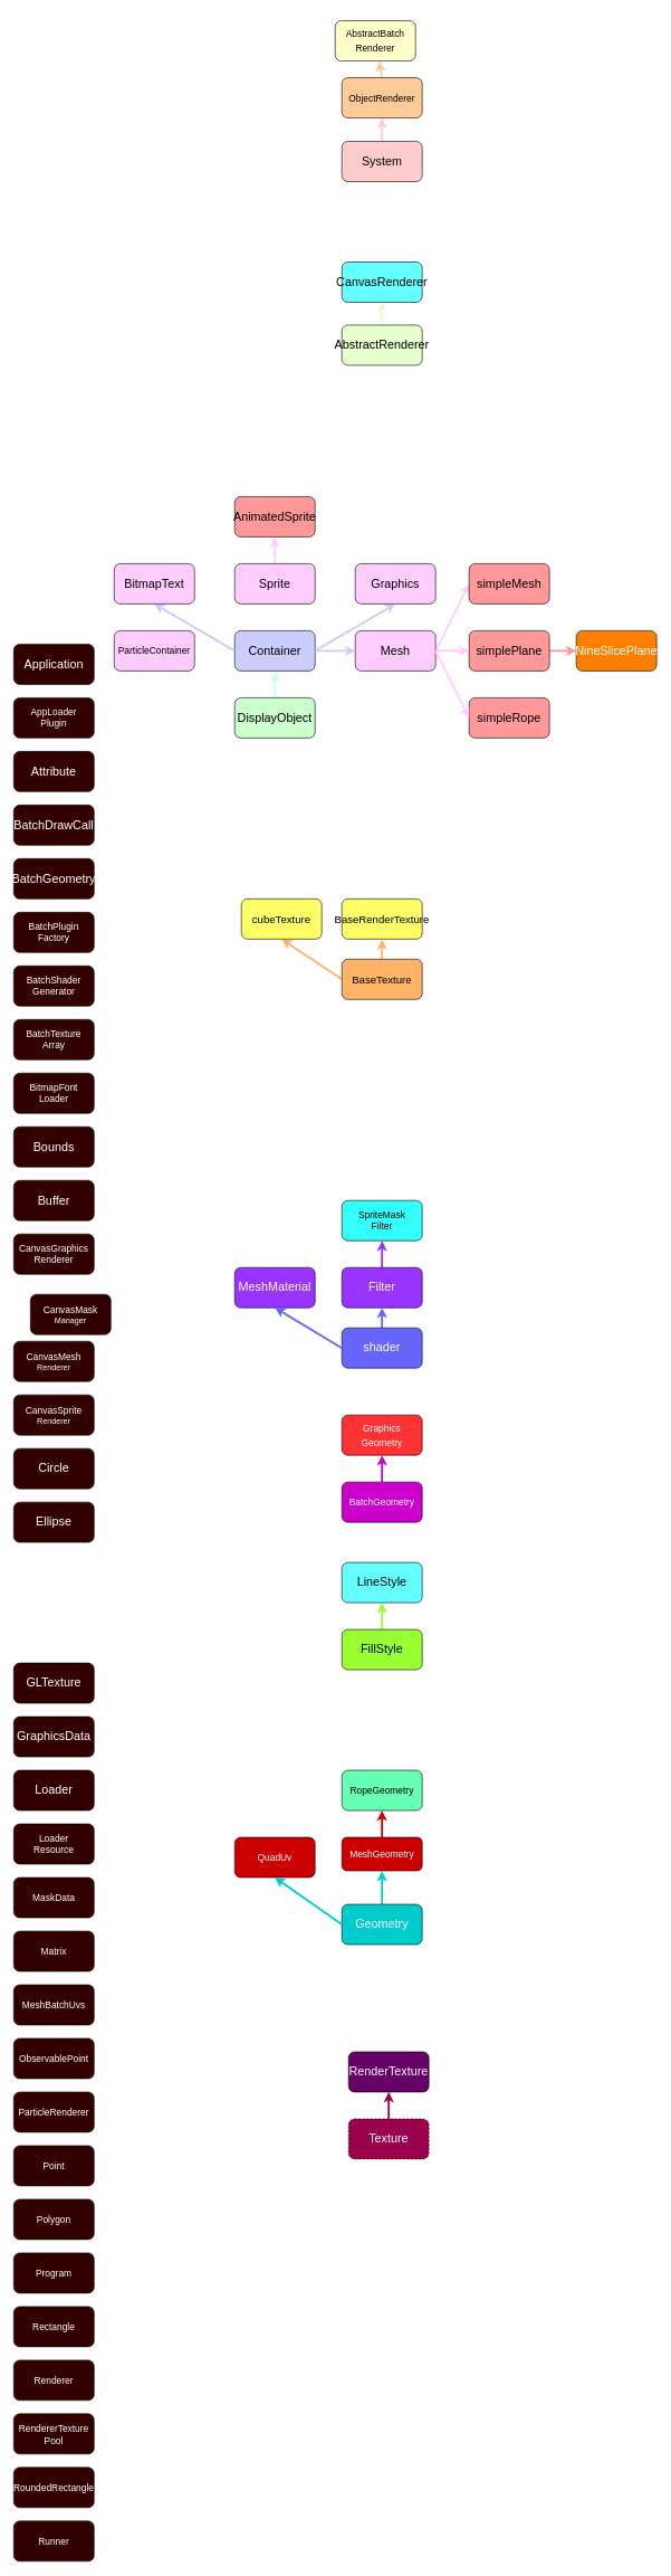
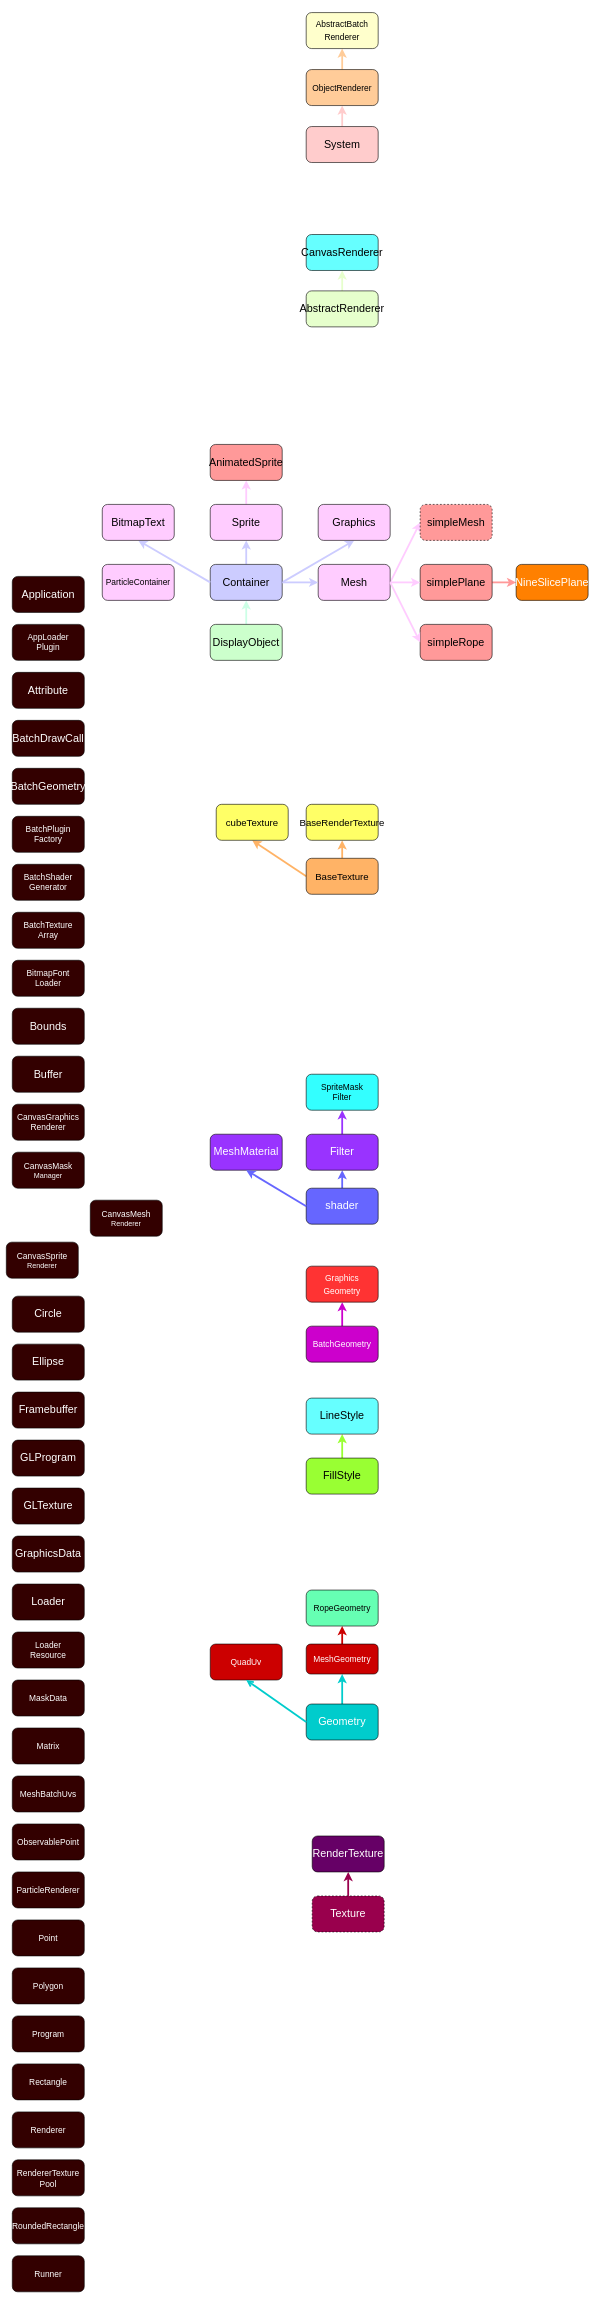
- <mxCell id="6" value="&lt;font style=&quot;font-size: 14px&quot;&gt;AbstractBatch&lt;br&gt;Renderer&lt;/font&gt;" style="rounded=1;whiteSpace=wrap;html=1;fillColor=#FFFFCC;gradientColor=none;fontSize=18;" vertex="1" parent="1"><mxGeometry x="500" y="30" width="120" height="60" as="geometry" /></mxCell>
+ <mxCell id="6" value="&lt;font style=&quot;font-size: 14px&quot;&gt;AbstractBatch&lt;br&gt;Renderer&lt;/font&gt;" style="rounded=1;whiteSpace=wrap;html=1;fillColor=#FFFFCC;gradientColor=none;fontSize=18;" vertex="1" parent="1"><mxGeometry x="510" y="20" width="120" height="60" as="geometry" /></mxCell>
- <mxCell id="92" value="&lt;span style=&quot;font-size: 18px&quot;&gt;simpleMesh&lt;/span&gt;" style="rounded=1;whiteSpace=wrap;html=1;fillColor=#FF9999;gradientColor=none;" vertex="1" parent="1"><mxGeometry x="700" y="840" width="120" height="60" as="geometry" /></mxCell>
+ <mxCell id="92" value="&lt;span style=&quot;font-size: 18px&quot;&gt;simpleMesh&lt;/span&gt;" style="rounded=1;whiteSpace=wrap;html=1;fillColor=#FF9999;gradientColor=none;dashed=1;" vertex="1" parent="1"><mxGeometry x="700" y="840" width="120" height="60" as="geometry" /></mxCell>
+ <mxCell id="11" style="edgeStyle=none;rounded=0;orthogonalLoop=1;jettySize=auto;html=1;exitX=0.5;exitY=0;exitDx=0;exitDy=0;strokeColor=#CCCCFF;strokeWidth=3;" edge="1" parent="1" source="13" target="15"><mxGeometry relative="1" as="geometry" /></mxCell>
- <mxCell id="35" value="&lt;font color=&quot;#ffffff&quot;&gt;&lt;font style=&quot;font-size: 14px&quot;&gt;&lt;font&gt;CanvasMask&lt;br&gt;&lt;/font&gt;&lt;/font&gt;Manager&lt;br&gt;&lt;/font&gt;" style="rounded=1;whiteSpace=wrap;html=1;fillColor=#330000;gradientColor=none;" vertex="1" parent="1"><mxGeometry x="45" y="1930" width="120" height="60" as="geometry" /></mxCell>
+ <mxCell id="35" value="&lt;font color=&quot;#ffffff&quot;&gt;&lt;font style=&quot;font-size: 14px&quot;&gt;&lt;font&gt;CanvasMask&lt;br&gt;&lt;/font&gt;&lt;/font&gt;Manager&lt;br&gt;&lt;/font&gt;" style="rounded=1;whiteSpace=wrap;html=1;fillColor=#330000;gradientColor=none;" vertex="1" parent="1"><mxGeometry x="20" y="1920" width="120" height="60" as="geometry" /></mxCell>
- <mxCell id="36" value="&lt;font color=&quot;#ffffff&quot;&gt;&lt;font style=&quot;font-size: 14px&quot;&gt;&lt;font&gt;CanvasMesh&lt;br&gt;&lt;/font&gt;&lt;/font&gt;Renderer&lt;br&gt;&lt;/font&gt;" style="rounded=1;whiteSpace=wrap;html=1;fillColor=#330000;gradientColor=none;" vertex="1" parent="1"><mxGeometry x="20" y="2000" width="120" height="60" as="geometry" /></mxCell>
+ <mxCell id="36" value="&lt;font color=&quot;#ffffff&quot;&gt;&lt;font style=&quot;font-size: 14px&quot;&gt;&lt;font&gt;CanvasMesh&lt;br&gt;&lt;/font&gt;&lt;/font&gt;Renderer&lt;br&gt;&lt;/font&gt;" style="rounded=1;whiteSpace=wrap;html=1;fillColor=#330000;gradientColor=none;" vertex="1" parent="1"><mxGeometry x="150" y="2000" width="120" height="60" as="geometry" /></mxCell>
- <mxCell id="38" value="&lt;font color=&quot;#ffffff&quot;&gt;&lt;font style=&quot;font-size: 14px&quot;&gt;&lt;font&gt;CanvasSprite&lt;br&gt;&lt;/font&gt;&lt;/font&gt;Renderer&lt;br&gt;&lt;/font&gt;" style="rounded=1;whiteSpace=wrap;html=1;fillColor=#330000;gradientColor=none;" vertex="1" parent="1"><mxGeometry x="20" y="2080" width="120" height="60" as="geometry" /></mxCell>
+ <mxCell id="38" value="&lt;font color=&quot;#ffffff&quot;&gt;&lt;font style=&quot;font-size: 14px&quot;&gt;&lt;font&gt;CanvasSprite&lt;br&gt;&lt;/font&gt;&lt;/font&gt;Renderer&lt;br&gt;&lt;/font&gt;" style="rounded=1;whiteSpace=wrap;html=1;fillColor=#330000;gradientColor=none;" vertex="1" parent="1"><mxGeometry x="10" y="2070" width="120" height="60" as="geometry" /></mxCell>
+ <mxCell id="48" value="&lt;font color=&quot;#ffffff&quot;&gt;&lt;font style=&quot;font-size: 18px&quot;&gt;Framebuffer&lt;/font&gt;&lt;br&gt;&lt;/font&gt;" style="rounded=1;whiteSpace=wrap;html=1;fillColor=#330000;gradientColor=none;" vertex="1" parent="1"><mxGeometry x="20" y="2320" width="120" height="60" as="geometry" /></mxCell>
+ <mxCell id="51" value="&lt;font color=&quot;#ffffff&quot;&gt;&lt;span style=&quot;font-size: 18px&quot;&gt;GLProgram&lt;/span&gt;&lt;br&gt;&lt;/font&gt;" style="rounded=1;whiteSpace=wrap;html=1;fillColor=#330000;gradientColor=none;" vertex="1" parent="1"><mxGeometry x="20" y="2400" width="120" height="60" as="geometry" /></mxCell>
- <mxCell id="89" value="&lt;font style=&quot;font-size: 14px&quot;&gt;RopeGeometry&lt;/font&gt;" style="rounded=1;whiteSpace=wrap;html=1;fillColor=#66FFB3;gradientColor=none;" vertex="1" parent="1"><mxGeometry x="510" y="2640" width="120" height="60" as="geometry" /></mxCell>
+ <mxCell id="89" value="&lt;font style=&quot;font-size: 14px&quot;&gt;RopeGeometry&lt;/font&gt;" style="rounded=1;whiteSpace=wrap;html=1;fillColor=#66FFB3;gradientColor=none;" vertex="1" parent="1"><mxGeometry x="510" y="2650" width="120" height="60" as="geometry" /></mxCell>
- <mxCell id="82" style="edgeStyle=none;rounded=0;orthogonalLoop=1;jettySize=auto;html=1;exitX=0;exitY=0.5;exitDx=0;exitDy=0;entryX=0.5;entryY=1;entryDx=0;entryDy=0;strokeColor=#00CCCC;strokeWidth=3;" edge="1" parent="1" source="50" target="81"><mxGeometry relative="1" as="geometry"><mxPoint x="580" y="2850" as="sourcePoint" /><mxPoint x="580" y="2810" as="targetPoint" /></mxGeometry></mxCell>
+ <mxCell id="82" style="edgeStyle=none;rounded=0;orthogonalLoop=1;jettySize=auto;html=1;exitX=0;exitY=0.5;exitDx=0;exitDy=0;entryX=0.5;entryY=1;entryDx=0;entryDy=0;strokeColor=#00CCCC;strokeWidth=3;endArrow=open;" edge="1" parent="1" source="50" target="81"><mxGeometry relative="1" as="geometry"><mxPoint x="580" y="2850" as="sourcePoint" /><mxPoint x="580" y="2810" as="targetPoint" /></mxGeometry></mxCell>
